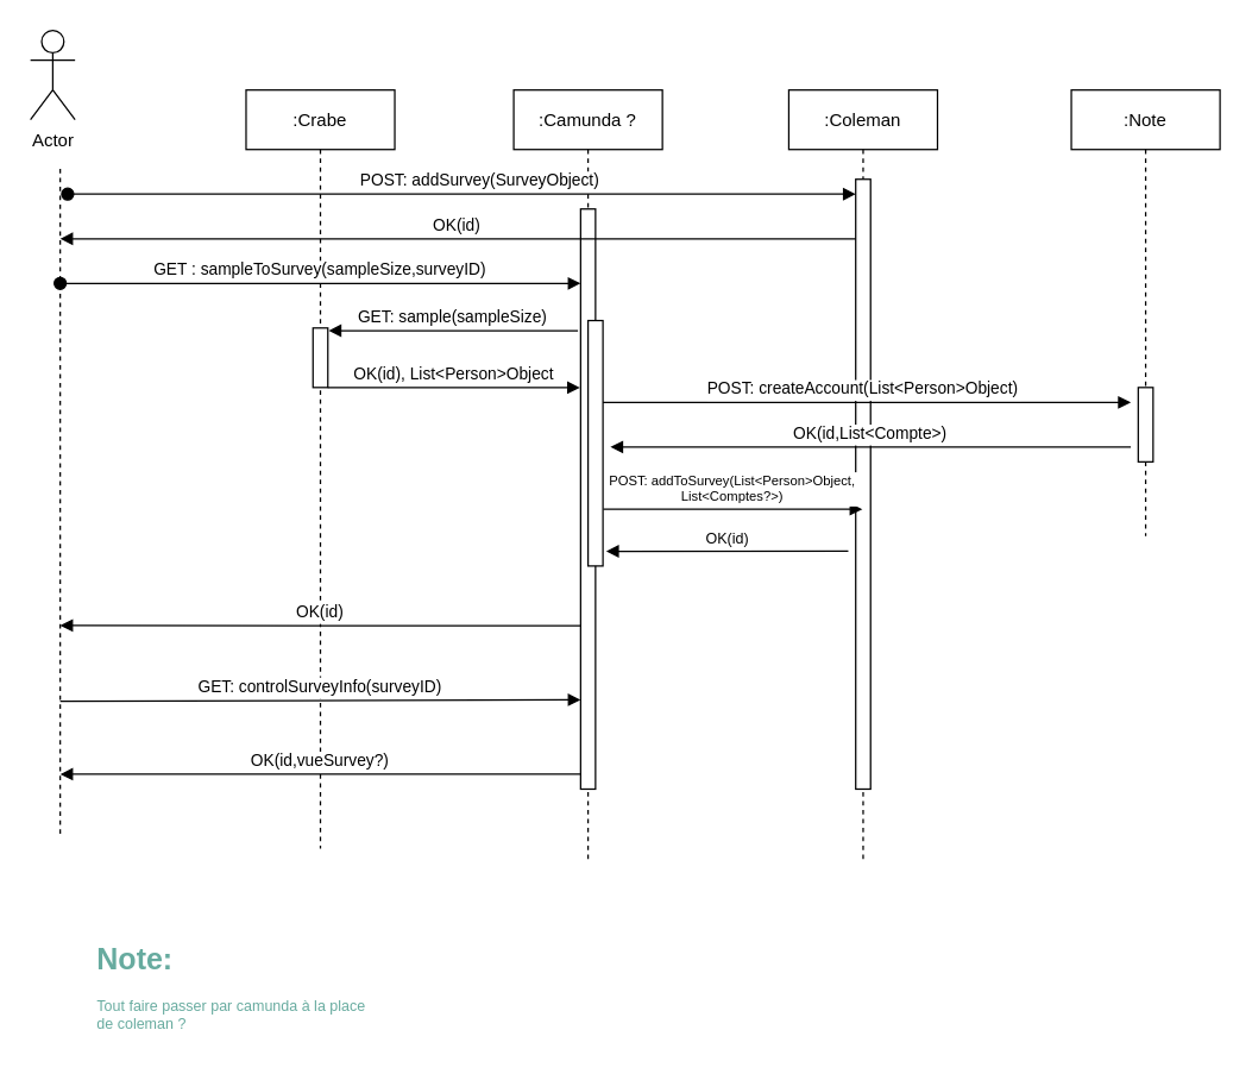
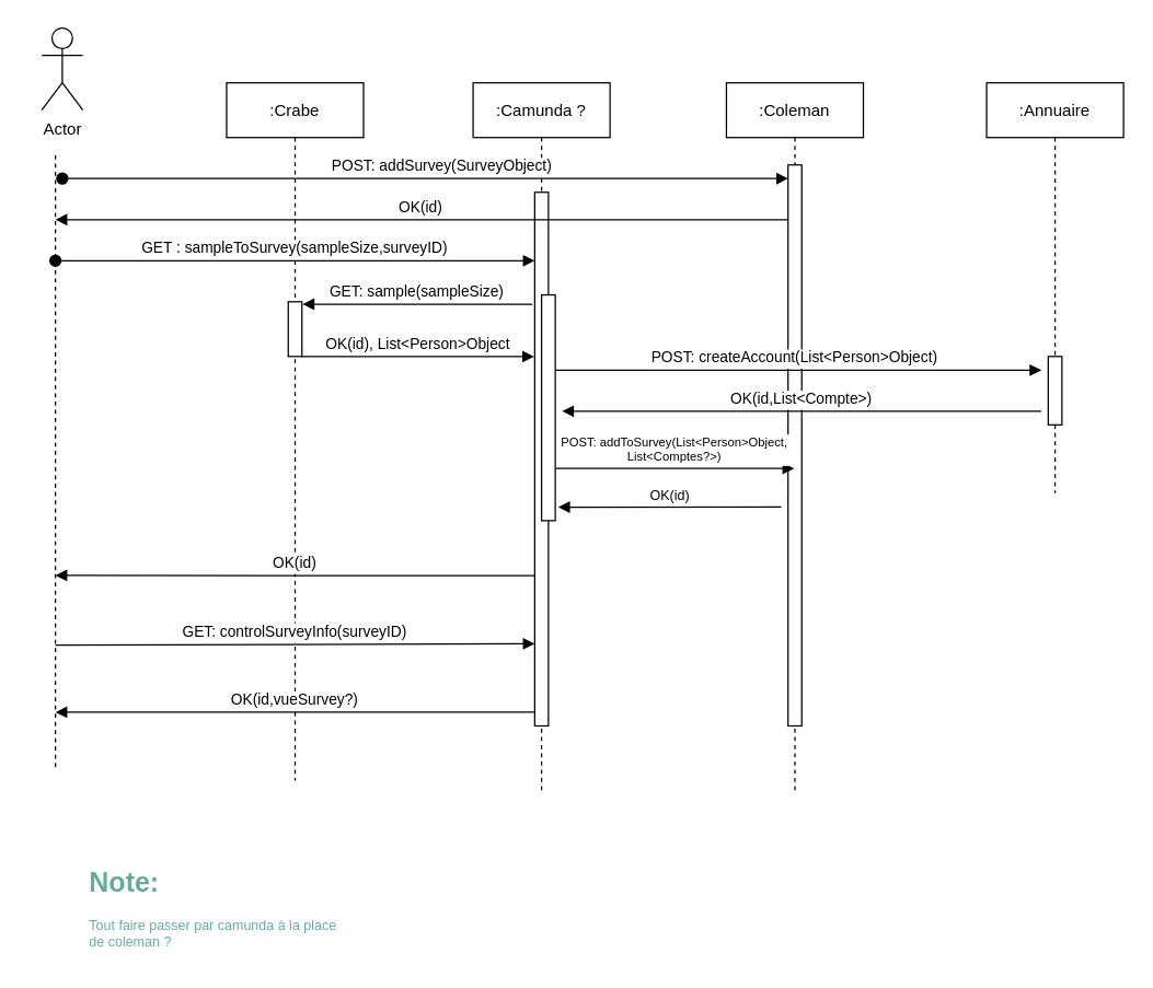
- <mxCell id="14" value="Actor" style="shape=umlActor;verticalLabelPosition=bottom;verticalAlign=top;html=1;outlineConnect=0;" parent="1" vertex="1"><mxGeometry x="20" y="20" width="30" height="60" as="geometry" /></mxCell>
+ <mxCell id="14" value="Actor" style="shape=umlActor;verticalLabelPosition=bottom;verticalAlign=top;html=1;outlineConnect=0;" parent="1" vertex="1"><mxGeometry x="30" y="20" width="30" height="60" as="geometry" /></mxCell>
- <mxCell id="12" value=":Note" style="shape=umlLifeline;perimeter=lifelinePerimeter;container=1;collapsible=0;recursiveResize=0;rounded=0;shadow=0;strokeWidth=1;" parent="1" vertex="1"><mxGeometry x="720" y="60" width="100" height="300" as="geometry" /></mxCell>
+ <mxCell id="12" value=":Annuaire" style="shape=umlLifeline;perimeter=lifelinePerimeter;container=1;collapsible=0;recursiveResize=0;rounded=0;shadow=0;strokeWidth=1;" parent="1" vertex="1"><mxGeometry x="720" y="60" width="100" height="300" as="geometry" /></mxCell>
